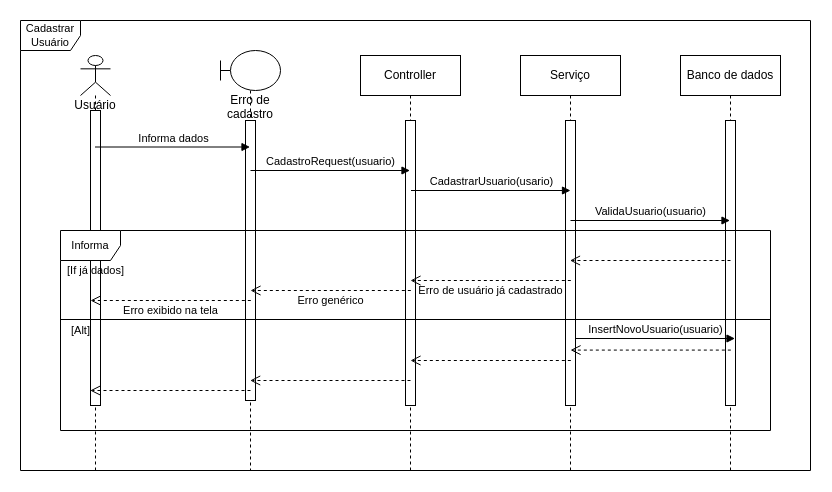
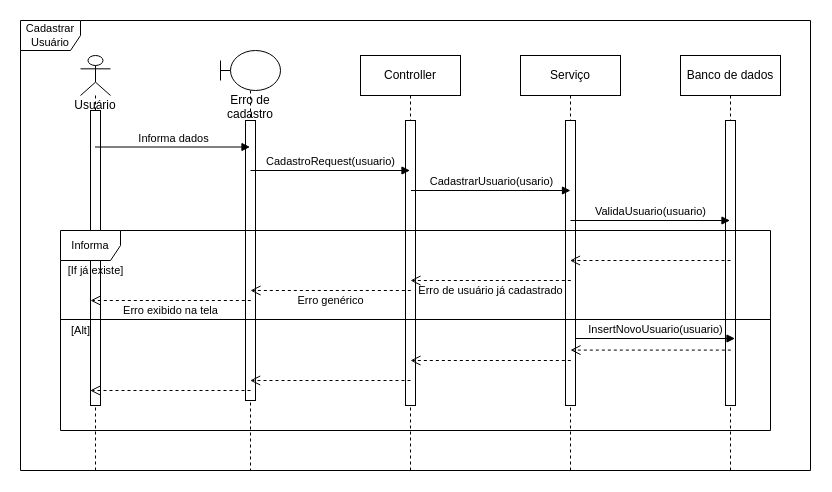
- <mxCell id="35" value="[If já dados]" style="text;html=1;align=center;verticalAlign=middle;resizable=0;points=[];autosize=1;strokeColor=none;fillColor=none;fontSize=11;" parent="1" vertex="1"><mxGeometry x="60" y="260" width="70" height="20" as="geometry" /></mxCell>
+ <mxCell id="35" value="[If já existe]" style="text;html=1;align=center;verticalAlign=middle;resizable=0;points=[];autosize=1;strokeColor=none;fillColor=none;fontSize=11;" parent="1" vertex="1"><mxGeometry x="60" y="260" width="70" height="20" as="geometry" /></mxCell>
